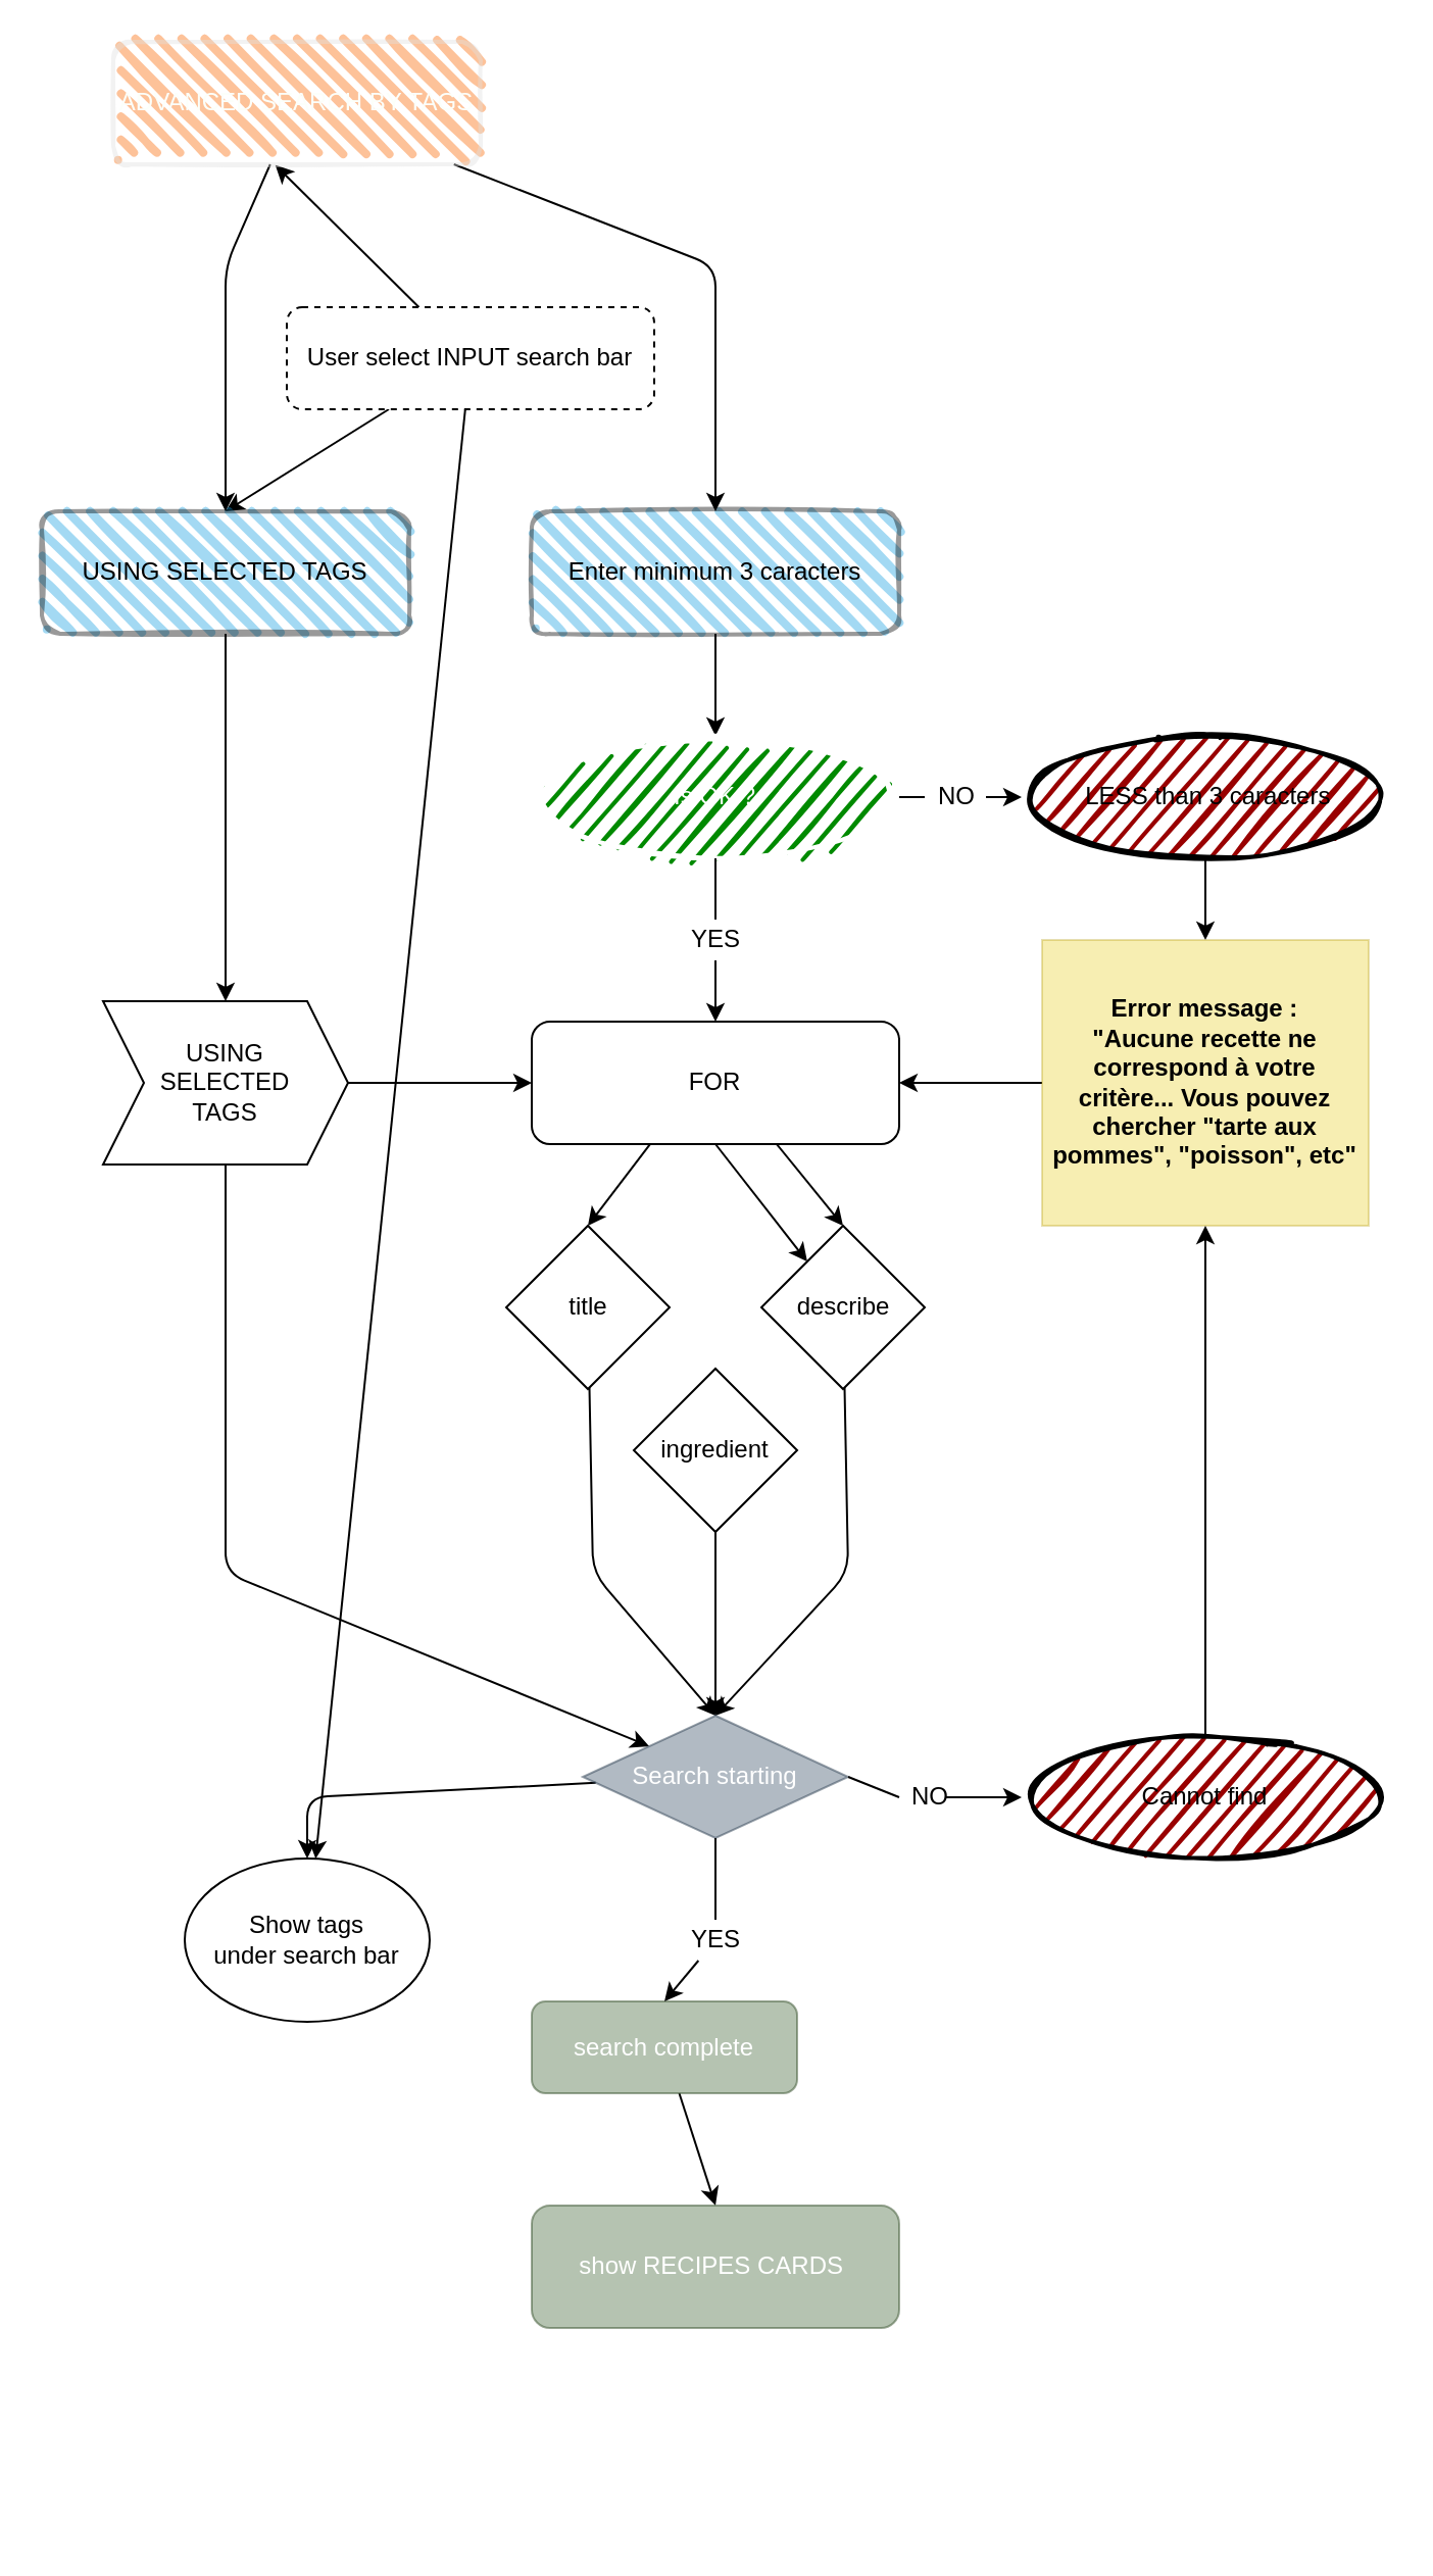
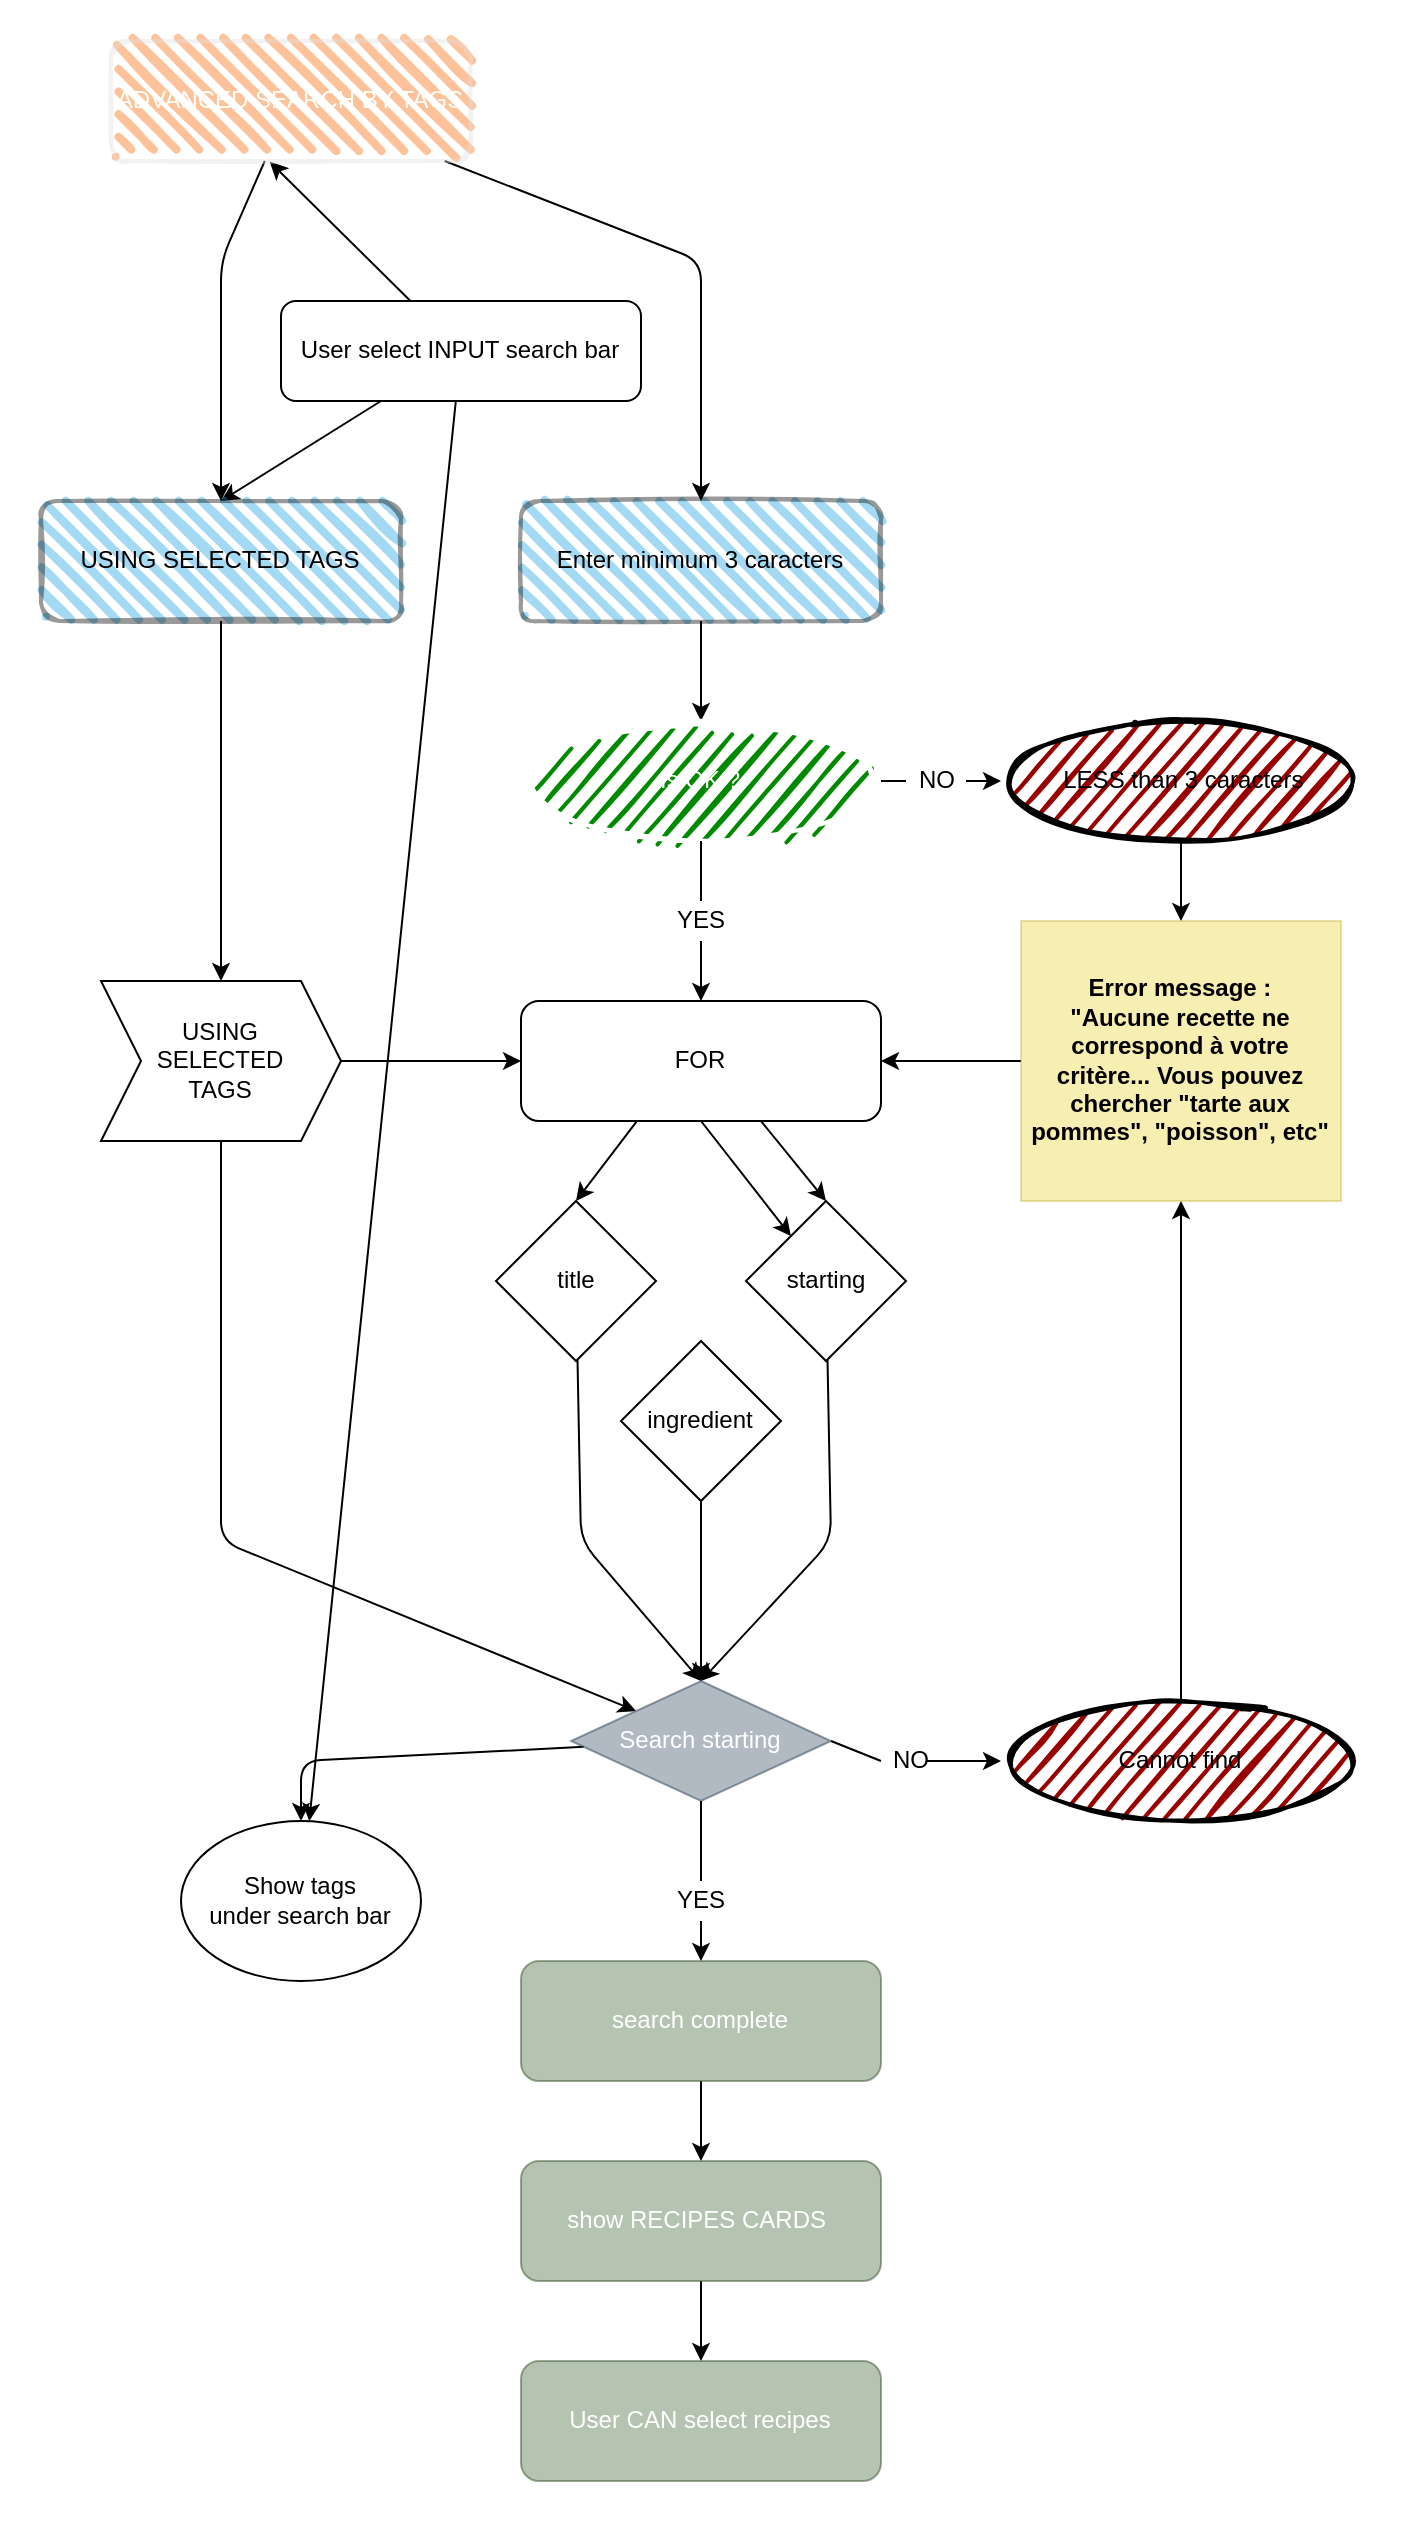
- <mxCell id="5" value="User select INPUT search bar" style="rounded=1;whiteSpace=wrap;html=1;dashed=1;" parent="1" vertex="1"><mxGeometry x="140" y="150" width="180" height="50" as="geometry" /></mxCell>
+ <mxCell id="5" value="User select INPUT search bar" style="rounded=1;whiteSpace=wrap;html=1;" parent="1" vertex="1"><mxGeometry x="140" y="150" width="180" height="50" as="geometry" /></mxCell>
- <mxCell id="19" value="describe" style="rhombus;whiteSpace=wrap;html=1;" parent="1" vertex="1"><mxGeometry x="372.5" y="600" width="80" height="80" as="geometry" /></mxCell>
+ <mxCell id="19" value="starting" style="rhombus;whiteSpace=wrap;html=1;" parent="1" vertex="1"><mxGeometry x="372.5" y="600" width="80" height="80" as="geometry" /></mxCell>
- <mxCell id="24" value="search complete" style="rounded=1;whiteSpace=wrap;html=1;opacity=50;fillColor=#6d8764;fontColor=#ffffff;strokeColor=#3A5431;" parent="1" vertex="1"><mxGeometry x="260" y="980" width="130" height="45" as="geometry" /></mxCell>
+ <mxCell id="24" value="search complete" style="rounded=1;whiteSpace=wrap;html=1;opacity=50;fillColor=#6d8764;fontColor=#ffffff;strokeColor=#3A5431;" parent="1" vertex="1"><mxGeometry x="260" y="980" width="180" height="60" as="geometry" /></mxCell>
+ <mxCell id="25" style="edgeStyle=none;html=1;entryX=0.5;entryY=0;entryDx=0;entryDy=0;exitX=0.5;exitY=1;exitDx=0;exitDy=0;" parent="1" source="26" target="33" edge="1"><mxGeometry relative="1" as="geometry" /></mxCell>
+ <mxCell id="33" value="User CAN select recipes" style="rounded=1;whiteSpace=wrap;html=1;opacity=50;fillColor=#6d8764;fontColor=#ffffff;strokeColor=#3A5431;" parent="1" vertex="1"><mxGeometry x="260" y="1180" width="180" height="60" as="geometry" /></mxCell>
